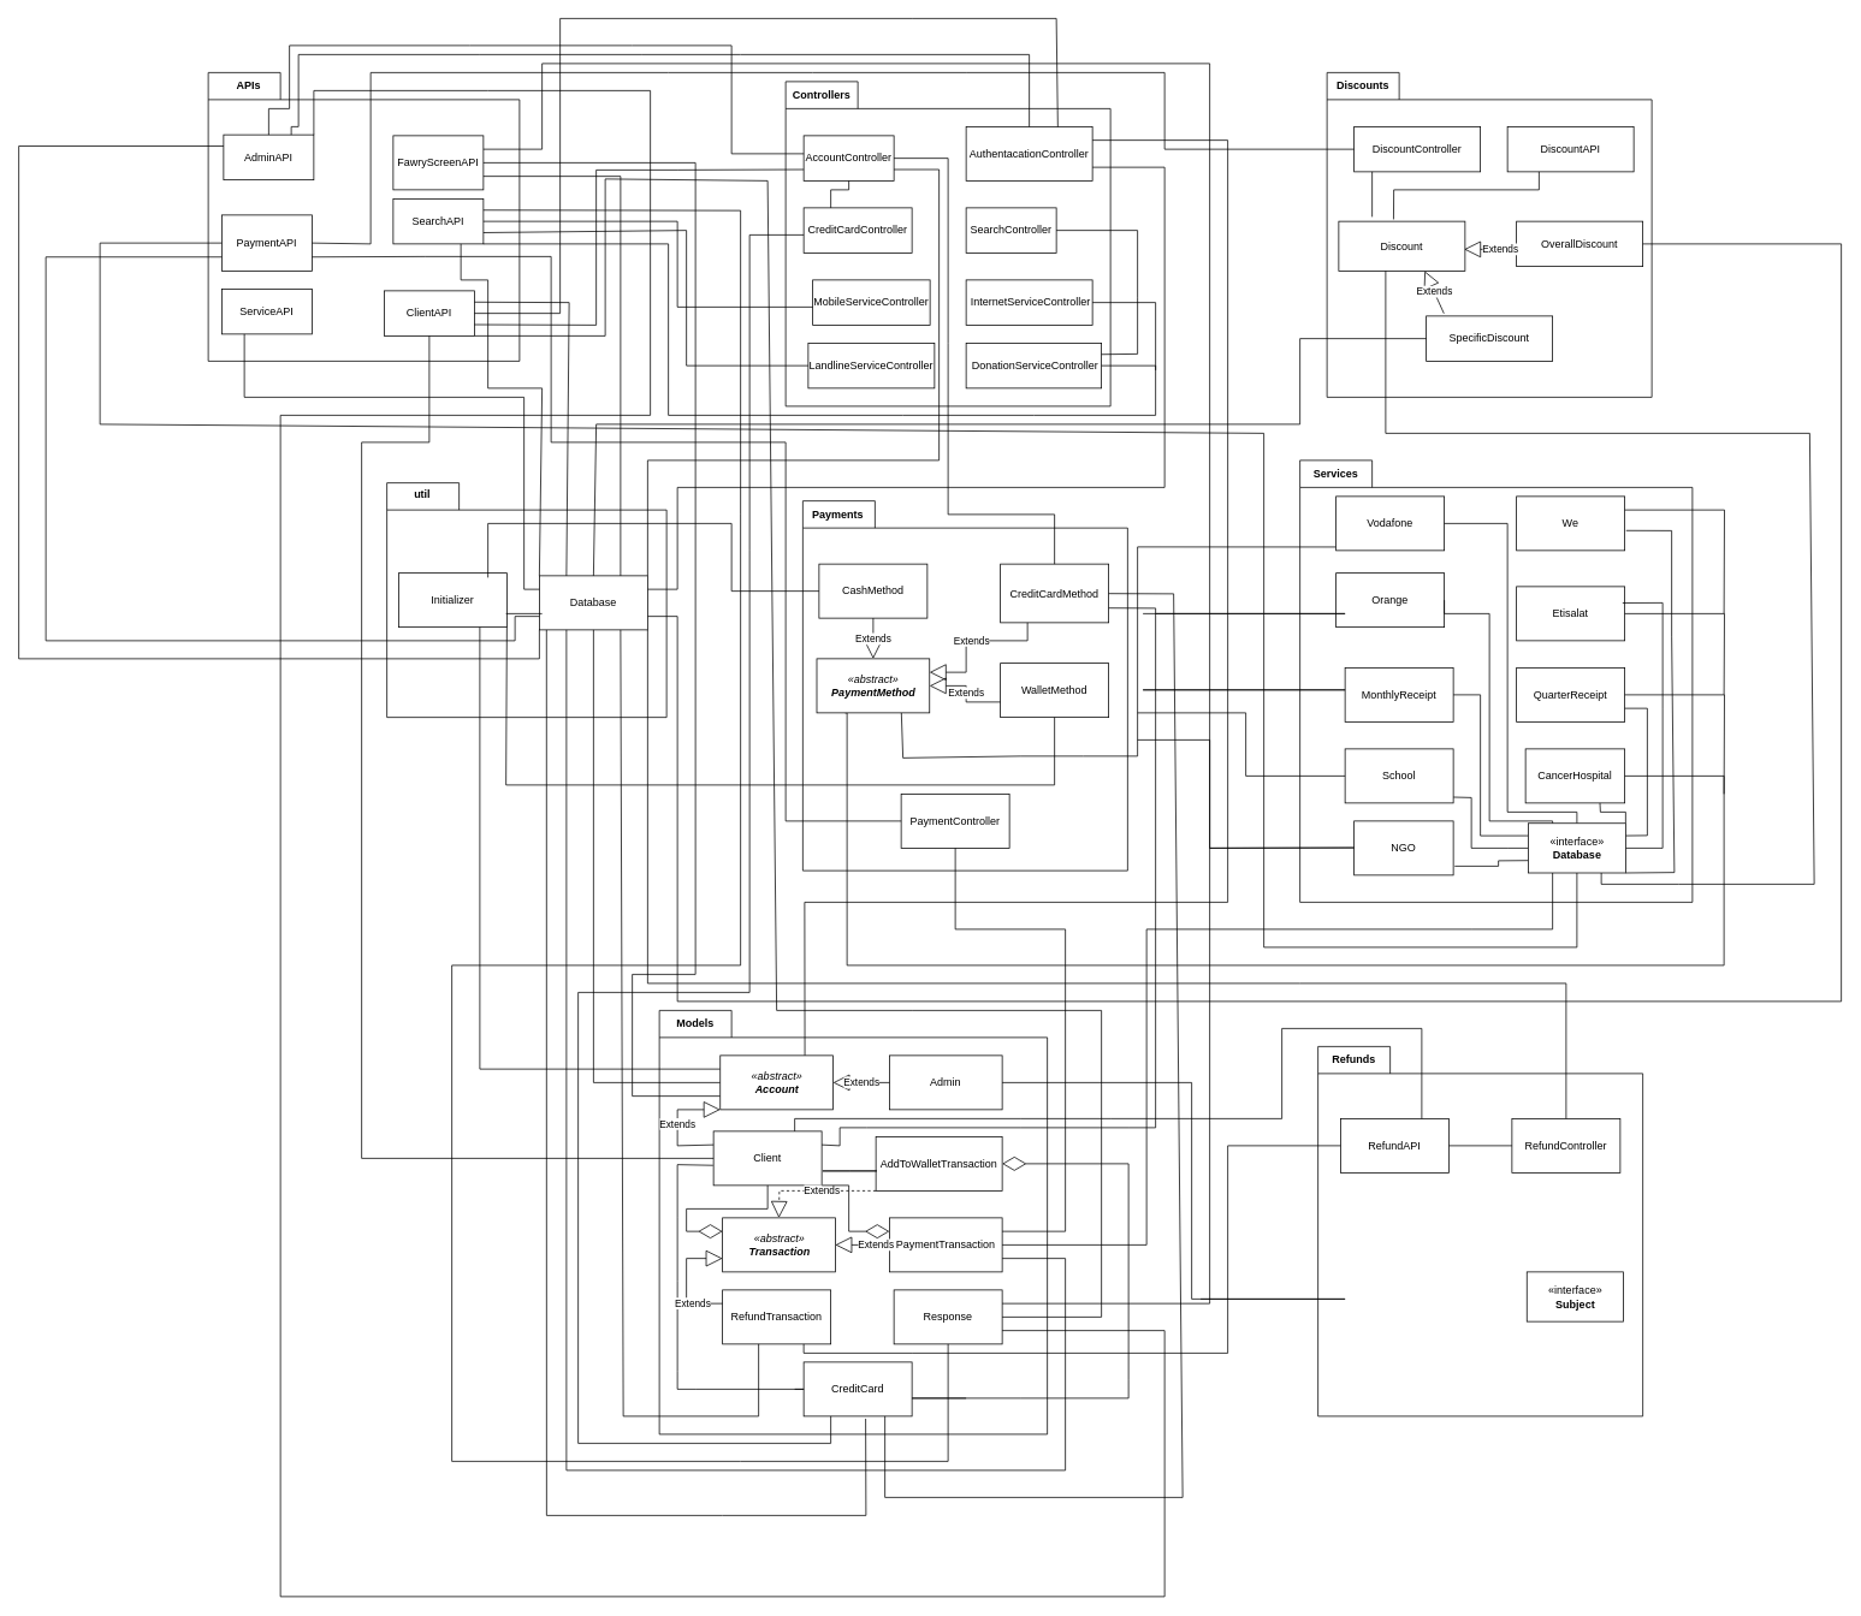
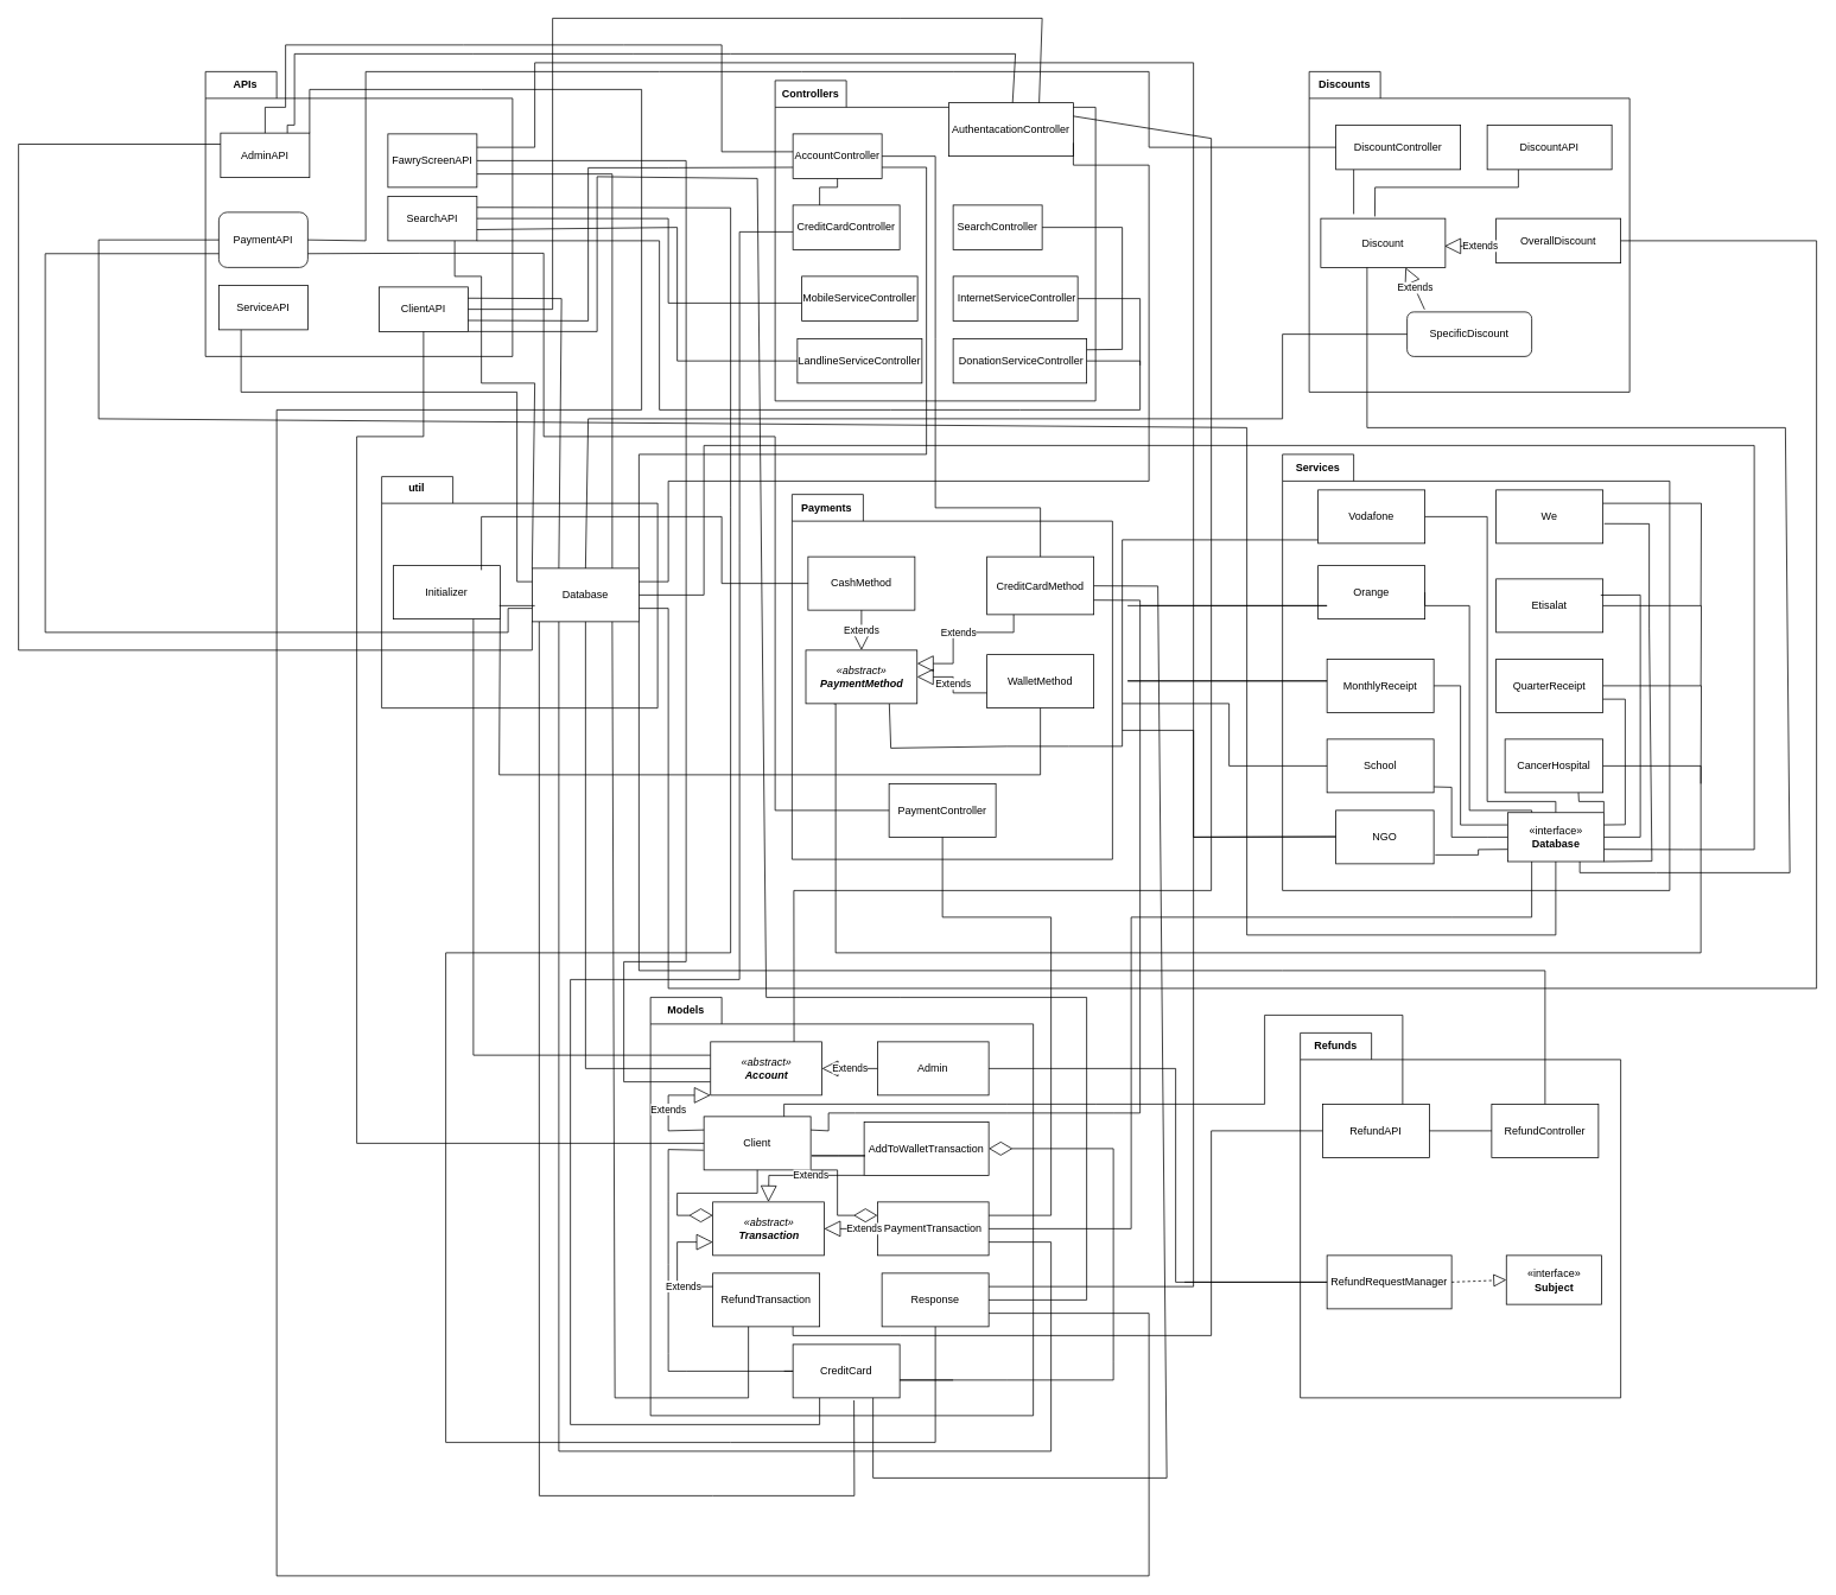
- <mxCell id="18" value="AuthentacationController" style="rounded=0;whiteSpace=wrap;html=1;" parent="1" vertex="1"><mxGeometry x="1070" y="140" width="140" height="60" as="geometry" /></mxCell>
+ <mxCell id="18" value="AuthentacationController" style="rounded=0;whiteSpace=wrap;html=1;" parent="1" vertex="1"><mxGeometry x="1065" y="115" width="140" height="60" as="geometry" /></mxCell>
- <mxCell id="6" value="PaymentAPI" style="rounded=0;whiteSpace=wrap;html=1;" parent="1" vertex="1"><mxGeometry x="245" y="238" width="100" height="62" as="geometry" /></mxCell>
+ <mxCell id="6" value="PaymentAPI" style="whiteSpace=wrap;html=1;rounded=1;" parent="1" vertex="1"><mxGeometry x="245" y="238" width="100" height="62" as="geometry" /></mxCell>
- <mxCell id="24" value="SpecificDiscount" style="rounded=0;whiteSpace=wrap;html=1;" parent="1" vertex="1"><mxGeometry x="1580" y="350" width="140" height="50" as="geometry" /></mxCell>
+ <mxCell id="24" value="SpecificDiscount" style="whiteSpace=wrap;html=1;rounded=1;" parent="1" vertex="1"><mxGeometry x="1580" y="350" width="140" height="50" as="geometry" /></mxCell>
+ <mxCell id="79" value="" style="endArrow=none;html=1;rounded=0;exitX=1;exitY=0.5;exitDx=0;exitDy=0;entryX=1;entryY=0.75;entryDx=0;entryDy=0;" parent="1" source="60" target="153" edge="1"><mxGeometry width="50" height="50" relative="1" as="geometry"><mxPoint x="770" y="675" as="sourcePoint" /><mxPoint x="1810" y="962.5" as="targetPoint" /><Array as="points"><mxPoint x="790" y="668" /><mxPoint x="790" y="500" /><mxPoint x="1970" y="500" /><mxPoint x="1970" y="954" /><mxPoint x="1890" y="954" /></Array></mxGeometry></mxCell>
- <mxCell id="84" value="Extends" style="endArrow=block;endSize=16;endFill=0;html=1;rounded=0;exitX=0;exitY=1;exitDx=0;exitDy=0;entryX=0.5;entryY=0;entryDx=0;entryDy=0;dashed=1;" parent="1" source="35" target="150" edge="1"><mxGeometry x="-0.124" width="160" relative="1" as="geometry"><mxPoint x="945" y="1340" as="sourcePoint" /><mxPoint x="874.625" y="1348.62" as="targetPoint" /><mxPoint as="offset" /><Array as="points"><mxPoint x="863" y="1320" /></Array></mxGeometry></mxCell>
+ <mxCell id="84" value="Extends" style="endArrow=block;endSize=16;endFill=0;html=1;rounded=0;exitX=0;exitY=1;exitDx=0;exitDy=0;entryX=0.5;entryY=0;entryDx=0;entryDy=0;" parent="1" source="35" target="150" edge="1"><mxGeometry x="-0.124" width="160" relative="1" as="geometry"><mxPoint x="945" y="1340" as="sourcePoint" /><mxPoint x="874.625" y="1348.62" as="targetPoint" /><mxPoint as="offset" /><Array as="points"><mxPoint x="863" y="1320" /></Array></mxGeometry></mxCell>
+ <mxCell id="45" value="RefundRequestManager" style="rounded=0;whiteSpace=wrap;html=1;" parent="1" vertex="1"><mxGeometry x="1490" y="1410" width="140" height="60" as="geometry" /></mxCell>
+ <mxCell id="88" value="" style="endArrow=block;dashed=1;endFill=0;endSize=12;html=1;rounded=0;exitX=1;exitY=0.5;exitDx=0;exitDy=0;entryX=0;entryY=0.5;entryDx=0;entryDy=0;" parent="1" source="45" target="154" edge="1"><mxGeometry width="160" relative="1" as="geometry"><mxPoint x="1530" y="1439.41" as="sourcePoint" /><mxPoint x="1690" y="1439.41" as="targetPoint" /></mxGeometry></mxCell>
